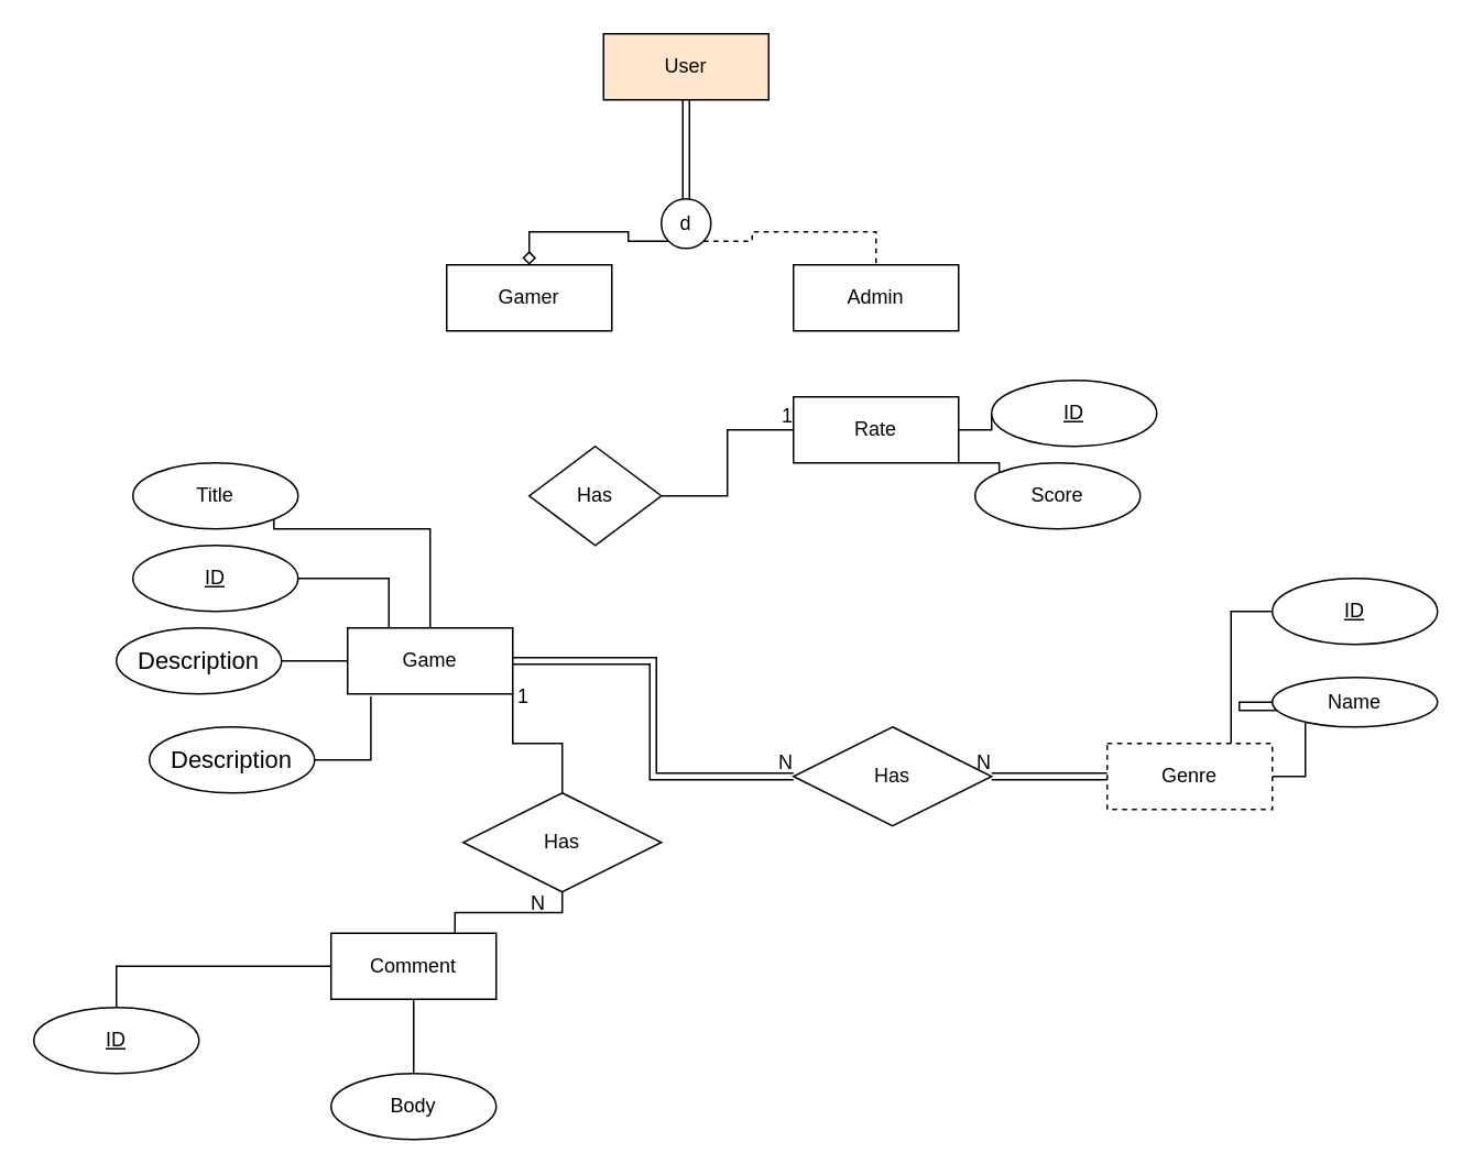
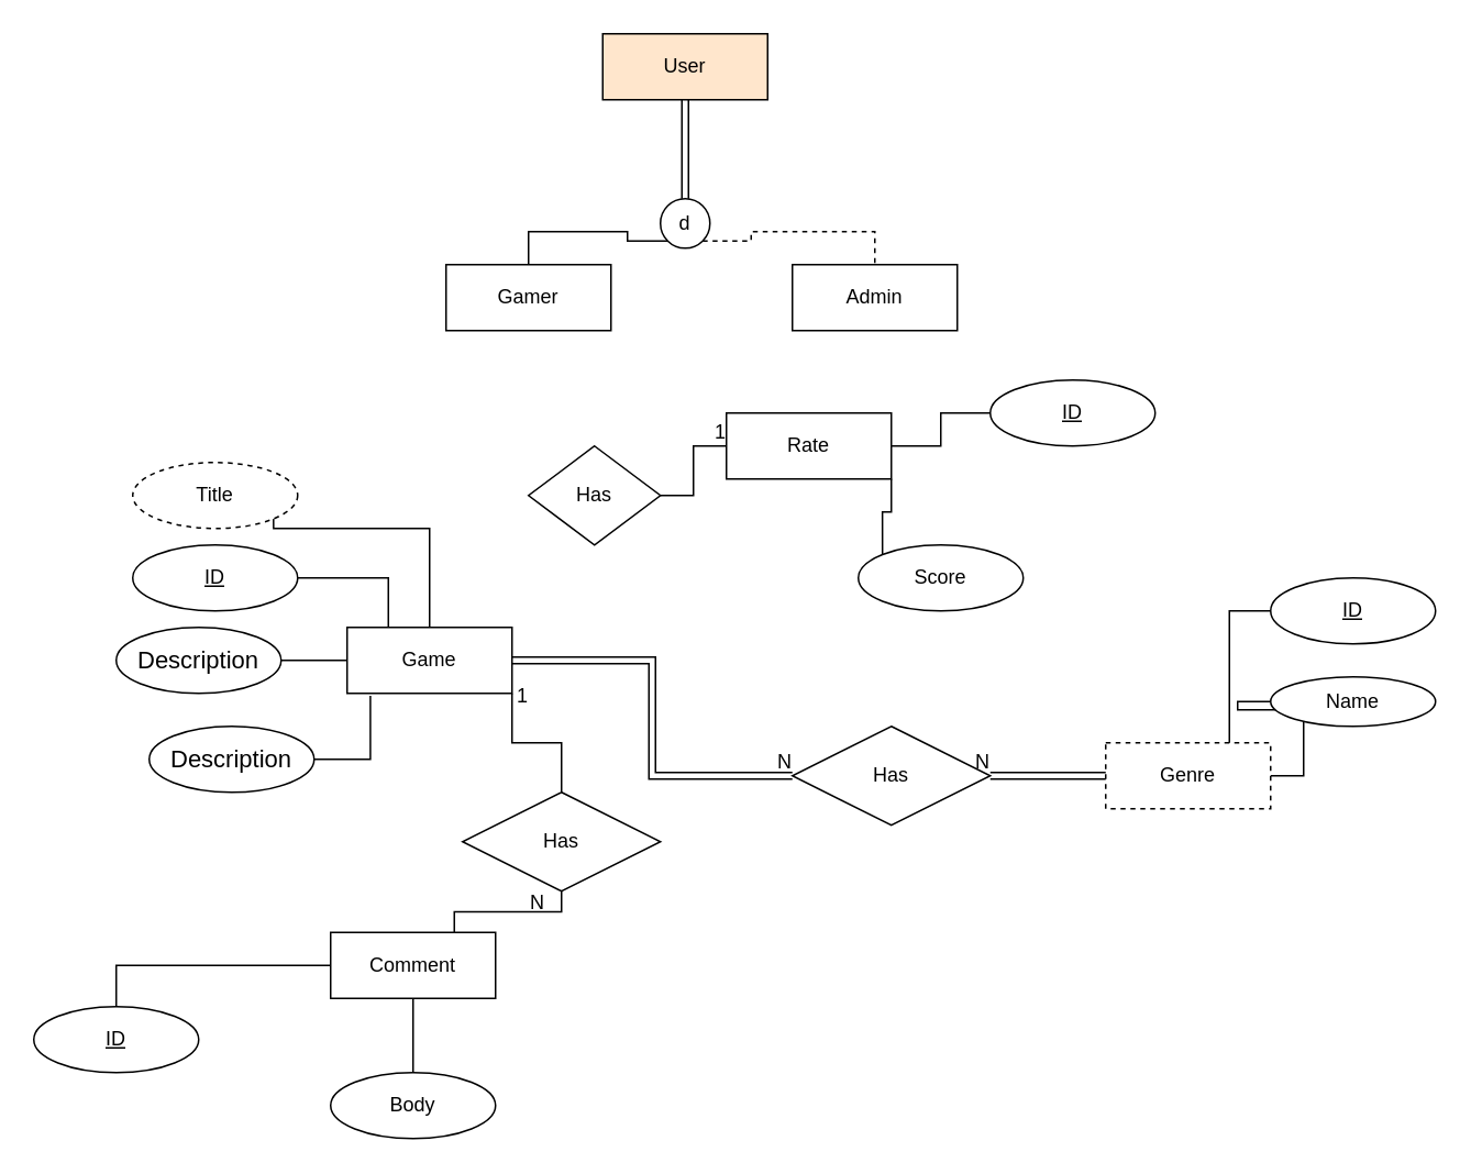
- <mxCell id="40" style="edgeStyle=orthogonalEdgeStyle;rounded=0;orthogonalLoop=1;jettySize=auto;html=1;exitX=0;exitY=1;exitDx=0;exitDy=0;entryX=0.5;entryY=0;entryDx=0;entryDy=0;endArrow=diamond;endFill=0;" edge="1" parent="1" source="42" target="39"><mxGeometry relative="1" as="geometry" /></mxCell>
+ <mxCell id="40" style="edgeStyle=orthogonalEdgeStyle;rounded=0;orthogonalLoop=1;jettySize=auto;html=1;exitX=0;exitY=1;exitDx=0;exitDy=0;entryX=0.5;entryY=0;entryDx=0;entryDy=0;endArrow=none;endFill=0;" edge="1" parent="1" source="42" target="39"><mxGeometry relative="1" as="geometry" /></mxCell>
- <mxCell id="11" value="Rate" style="whiteSpace=wrap;html=1;align=center;" vertex="1" parent="1"><mxGeometry x="480" y="240" width="100" height="40" as="geometry" /></mxCell>
+ <mxCell id="11" value="Rate" style="whiteSpace=wrap;html=1;align=center;" vertex="1" parent="1"><mxGeometry x="440" y="250" width="100" height="40" as="geometry" /></mxCell>
- <mxCell id="18" value="Title" style="ellipse;whiteSpace=wrap;html=1;align=center;" vertex="1" parent="1"><mxGeometry x="80" y="280" width="100" height="40" as="geometry" /></mxCell>
+ <mxCell id="18" value="Title" style="ellipse;whiteSpace=wrap;html=1;align=center;dashed=1;" vertex="1" parent="1"><mxGeometry x="80" y="280" width="100" height="40" as="geometry" /></mxCell>
- <mxCell id="22" value="Score" style="ellipse;whiteSpace=wrap;html=1;align=center;" vertex="1" parent="1"><mxGeometry x="590" y="280" width="100" height="40" as="geometry" /></mxCell>
+ <mxCell id="22" value="Score" style="ellipse;whiteSpace=wrap;html=1;align=center;" vertex="1" parent="1"><mxGeometry x="520" y="330" width="100" height="40" as="geometry" /></mxCell>
